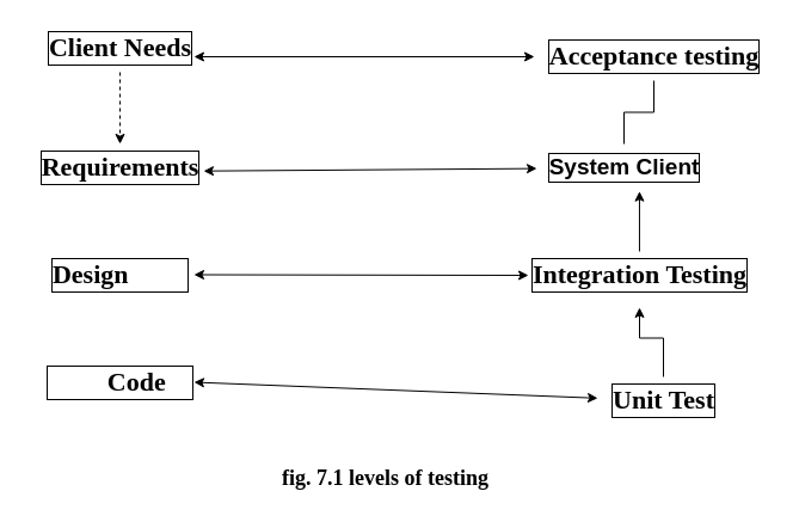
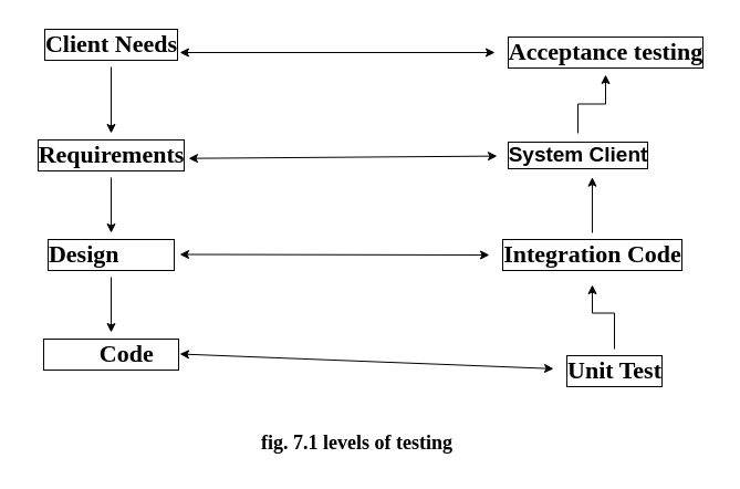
- <mxCell id="14" style="edgeStyle=orthogonalEdgeStyle;rounded=0;orthogonalLoop=1;jettySize=auto;html=1;endArrow=none;" edge="1" parent="1" source="15" target="4"><mxGeometry relative="1" as="geometry" /></mxCell>
+ <mxCell id="14" style="edgeStyle=orthogonalEdgeStyle;rounded=0;orthogonalLoop=1;jettySize=auto;html=1;" edge="1" parent="1" source="15" target="4"><mxGeometry relative="1" as="geometry" /></mxCell>
- <mxCell id="2" style="edgeStyle=orthogonalEdgeStyle;rounded=0;orthogonalLoop=1;jettySize=auto;html=1;dashed=1;" edge="1" parent="1" source="3" target="6"><mxGeometry relative="1" as="geometry" /></mxCell>
+ <mxCell id="2" style="edgeStyle=orthogonalEdgeStyle;rounded=0;orthogonalLoop=1;jettySize=auto;html=1;" edge="1" parent="1" source="3" target="6"><mxGeometry relative="1" as="geometry" /></mxCell>
+ <mxCell id="5" style="edgeStyle=orthogonalEdgeStyle;rounded=0;orthogonalLoop=1;jettySize=auto;html=1;" edge="1" parent="1" source="6" target="8"><mxGeometry relative="1" as="geometry" /></mxCell>
- <mxCell id="10" value="Integration Testing" style="text;html=1;align=center;verticalAlign=middle;resizable=0;points=[];autosize=1;strokeColor=none;fillColor=none;fontStyle=1;fontFamily=Times New Roman;labelBorderColor=default;labelBackgroundColor=none;fontSize=22;" vertex="1" parent="1"><mxGeometry x="435" y="210" width="200" height="40" as="geometry" /></mxCell>
+ <mxCell id="10" value="Integration Code" style="text;html=1;align=center;verticalAlign=middle;resizable=0;points=[];autosize=1;strokeColor=none;fillColor=none;fontStyle=1;fontFamily=Times New Roman;labelBorderColor=default;labelBackgroundColor=none;fontSize=22;" vertex="1" parent="1"><mxGeometry x="435" y="210" width="200" height="40" as="geometry" /></mxCell>
+ <mxCell id="7" style="edgeStyle=orthogonalEdgeStyle;rounded=0;orthogonalLoop=1;jettySize=auto;html=1;" edge="1" parent="1" source="8" target="11"><mxGeometry relative="1" as="geometry" /></mxCell>
